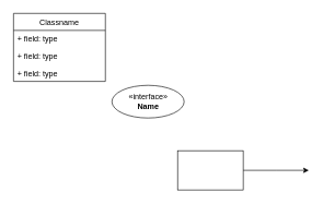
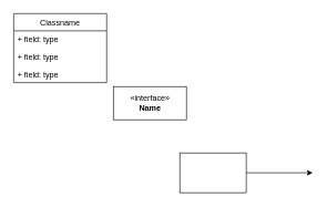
- <mxCell id="4" value="&amp;laquo;interface&amp;raquo;&lt;br&gt;&lt;b&gt;Name&lt;/b&gt;" style="ellipse;html=1;" parent="1" vertex="1"><mxGeometry x="170" y="130" width="110" height="50" as="geometry" /></mxCell>
+ <mxCell id="4" value="&amp;laquo;interface&amp;raquo;&lt;br&gt;&lt;b&gt;Name&lt;/b&gt;" style="html=1;" parent="1" vertex="1"><mxGeometry x="170" y="130" width="110" height="50" as="geometry" /></mxCell>
